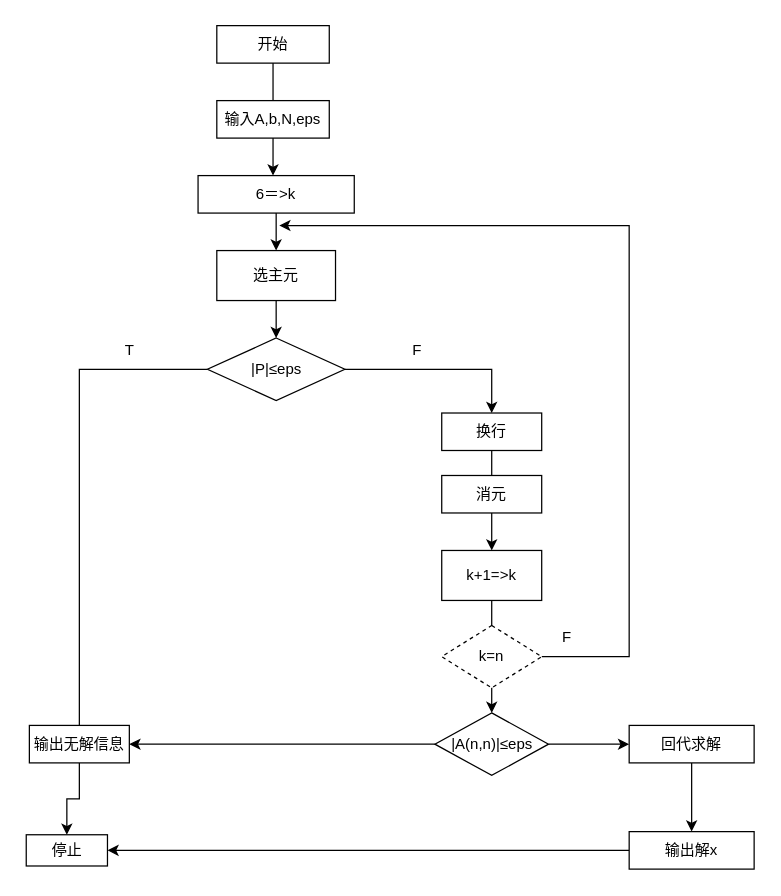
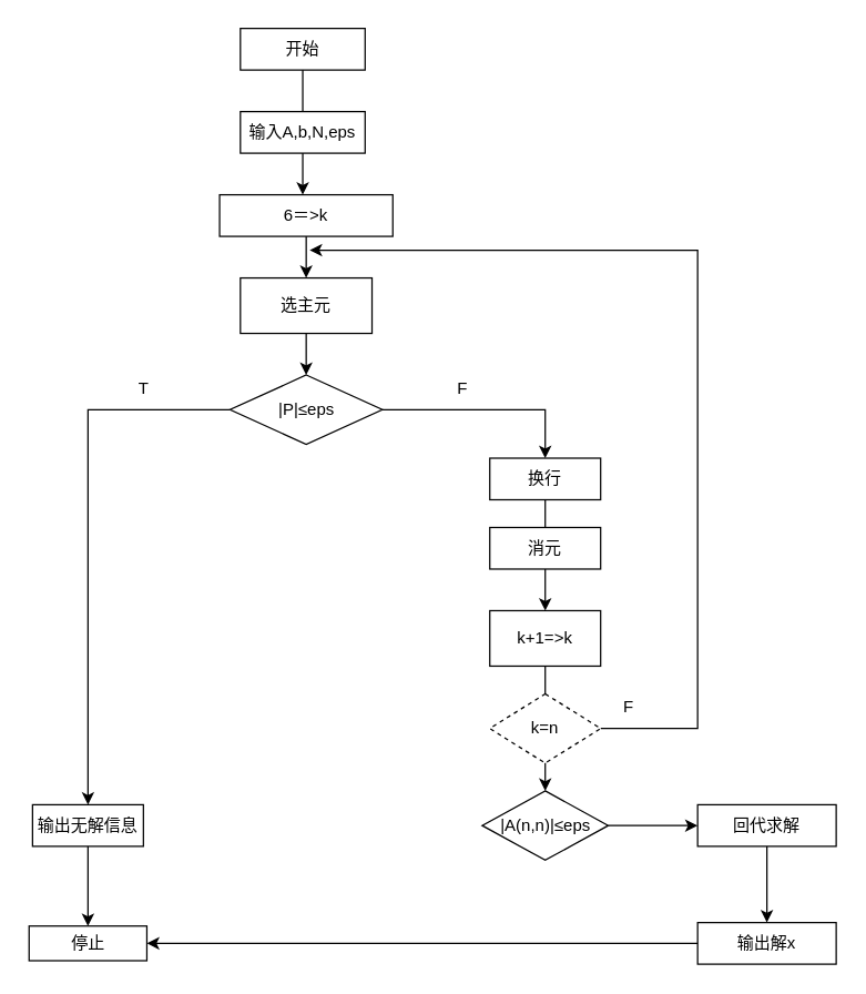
- <mxCell id="7" value="" style="edgeStyle=orthogonalEdgeStyle;rounded=0;orthogonalLoop=1;jettySize=auto;html=1;entryX=0.5;entryY=0;entryDx=0;entryDy=0;endArrow=none;" edge="1" parent="1" source="9" target="23"><mxGeometry relative="1" as="geometry"><mxPoint x="30.5" y="295" as="targetPoint" /></mxGeometry></mxCell>
+ <mxCell id="7" value="" style="edgeStyle=orthogonalEdgeStyle;rounded=0;orthogonalLoop=1;jettySize=auto;html=1;entryX=0.5;entryY=0;entryDx=0;entryDy=0;" edge="1" parent="1" source="9" target="23"><mxGeometry relative="1" as="geometry"><mxPoint x="30.5" y="295" as="targetPoint" /></mxGeometry></mxCell>
- <mxCell id="20" value="" style="edgeStyle=orthogonalEdgeStyle;rounded=0;orthogonalLoop=1;jettySize=auto;html=1;entryX=1;entryY=0.5;entryDx=0;entryDy=0;" edge="1" parent="1" source="21" target="23"><mxGeometry relative="1" as="geometry"><mxPoint x="222" y="595" as="targetPoint" /></mxGeometry></mxCell>
- <mxCell id="24" value="停止" style="rounded=0;whiteSpace=wrap;html=1;" vertex="1" parent="1"><mxGeometry x="20.5" y="667.5" width="65" height="25" as="geometry" /></mxCell>
+ <mxCell id="24" value="停止" style="rounded=0;whiteSpace=wrap;html=1;" vertex="1" parent="1"><mxGeometry x="20.5" y="667.5" width="85" height="25" as="geometry" /></mxCell>
